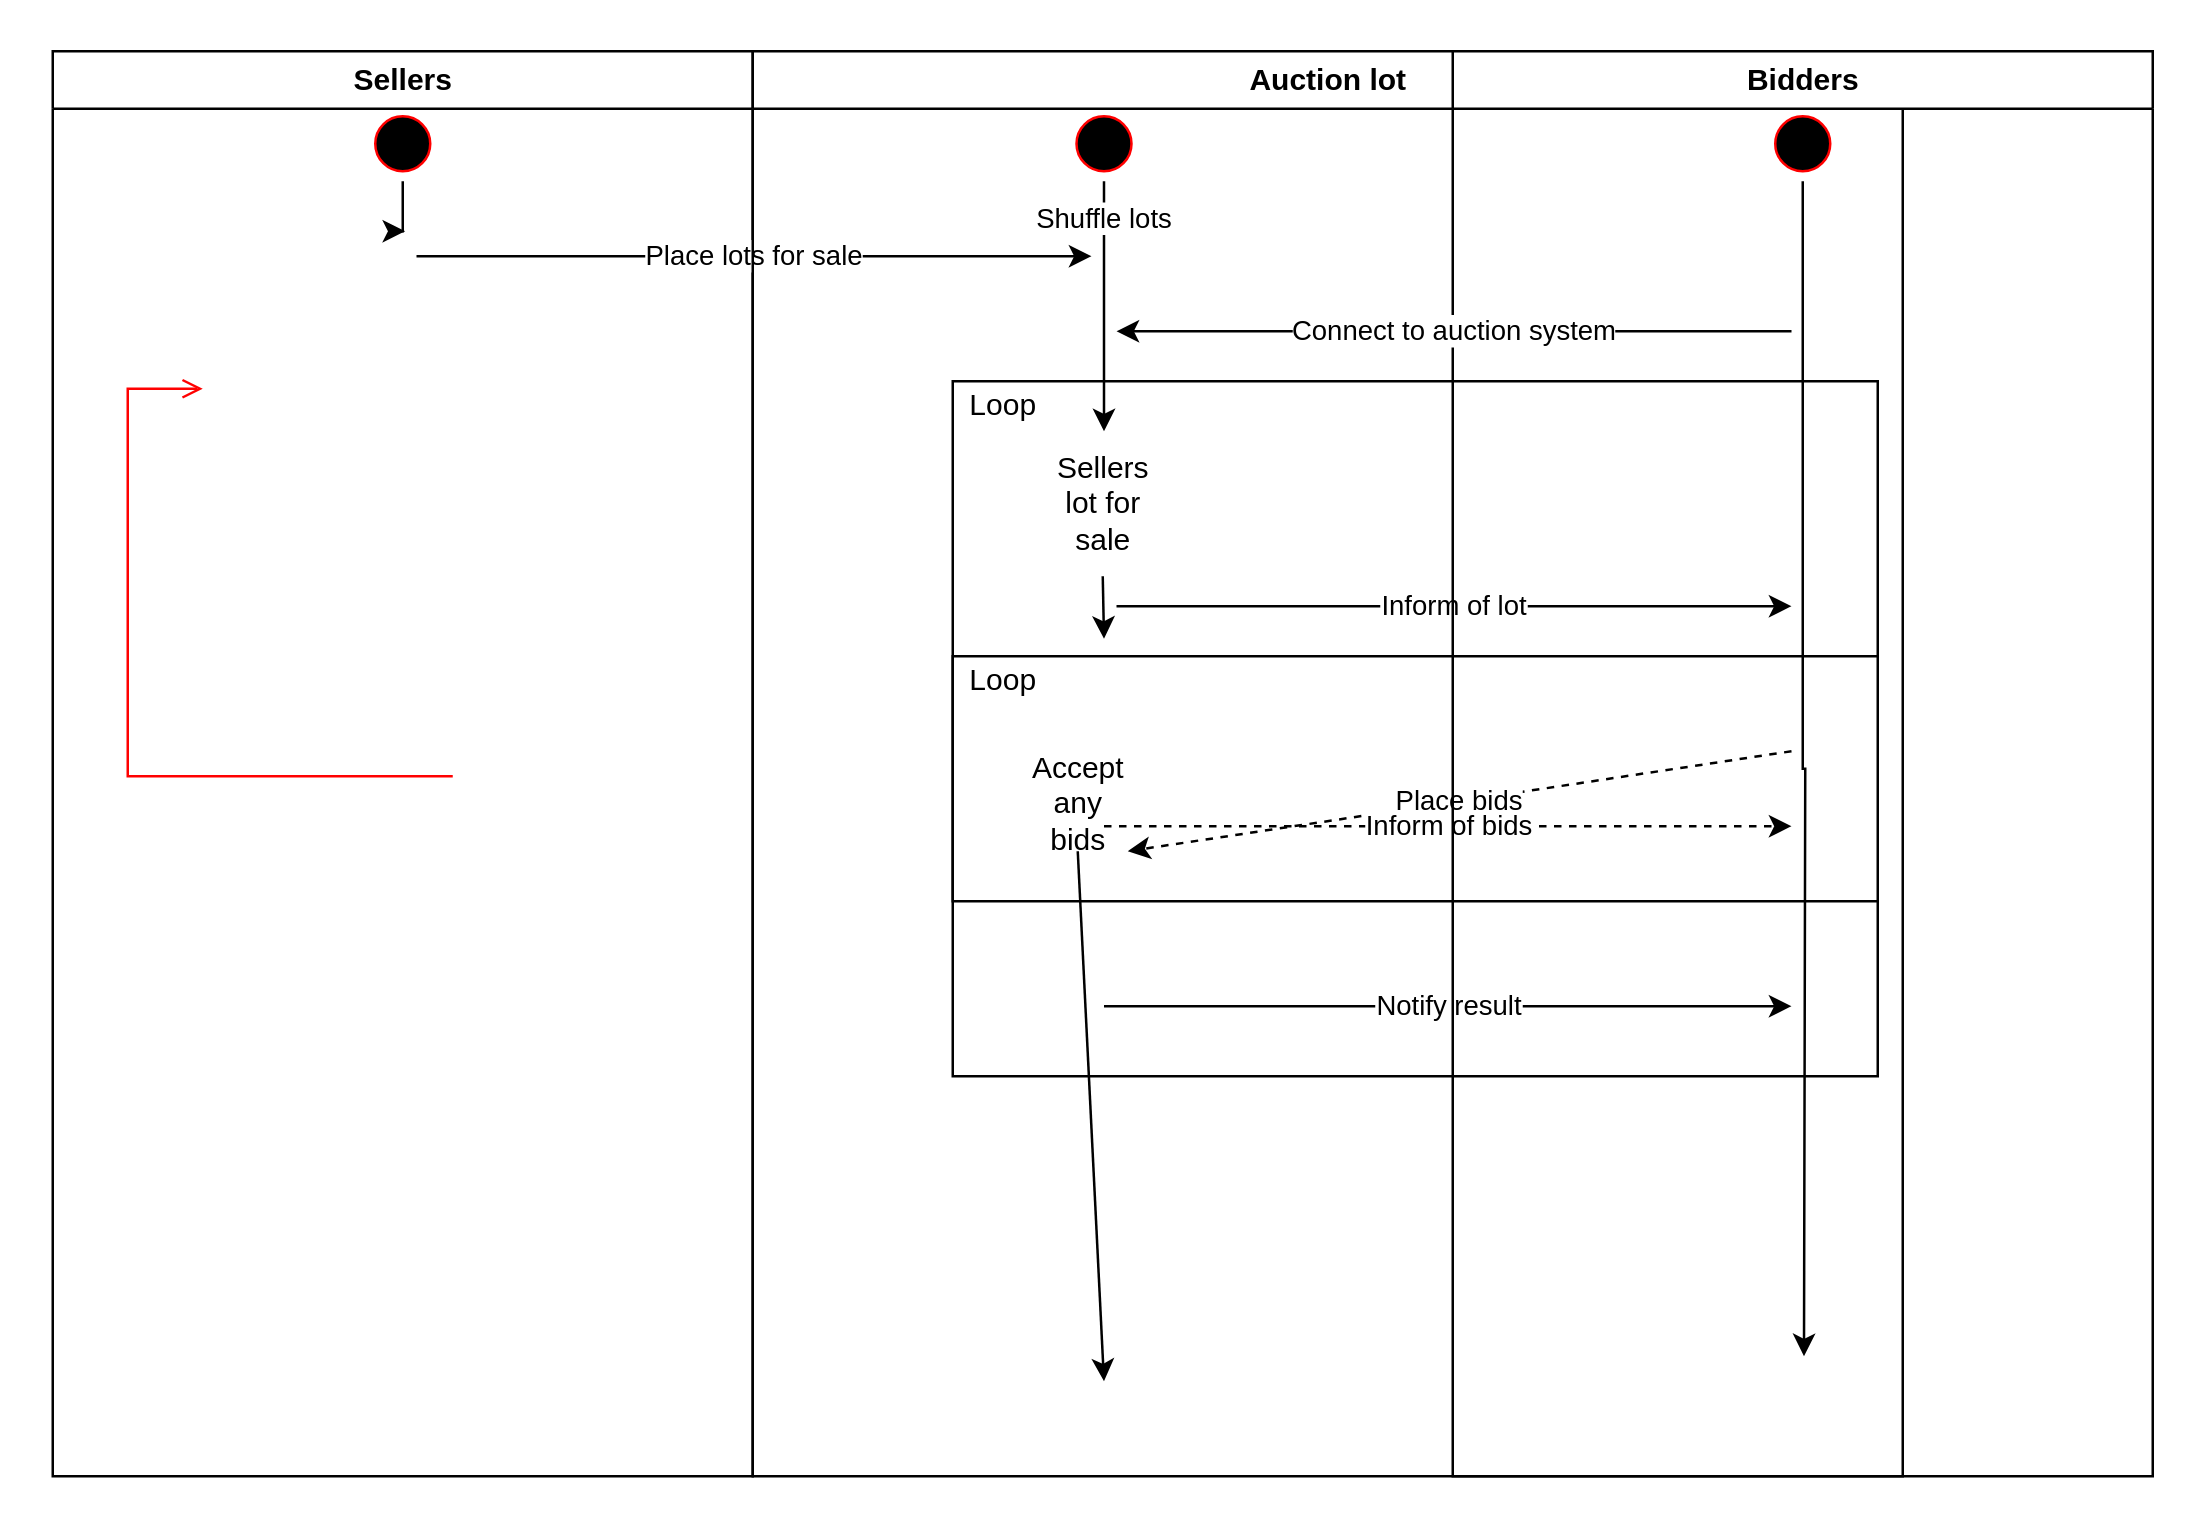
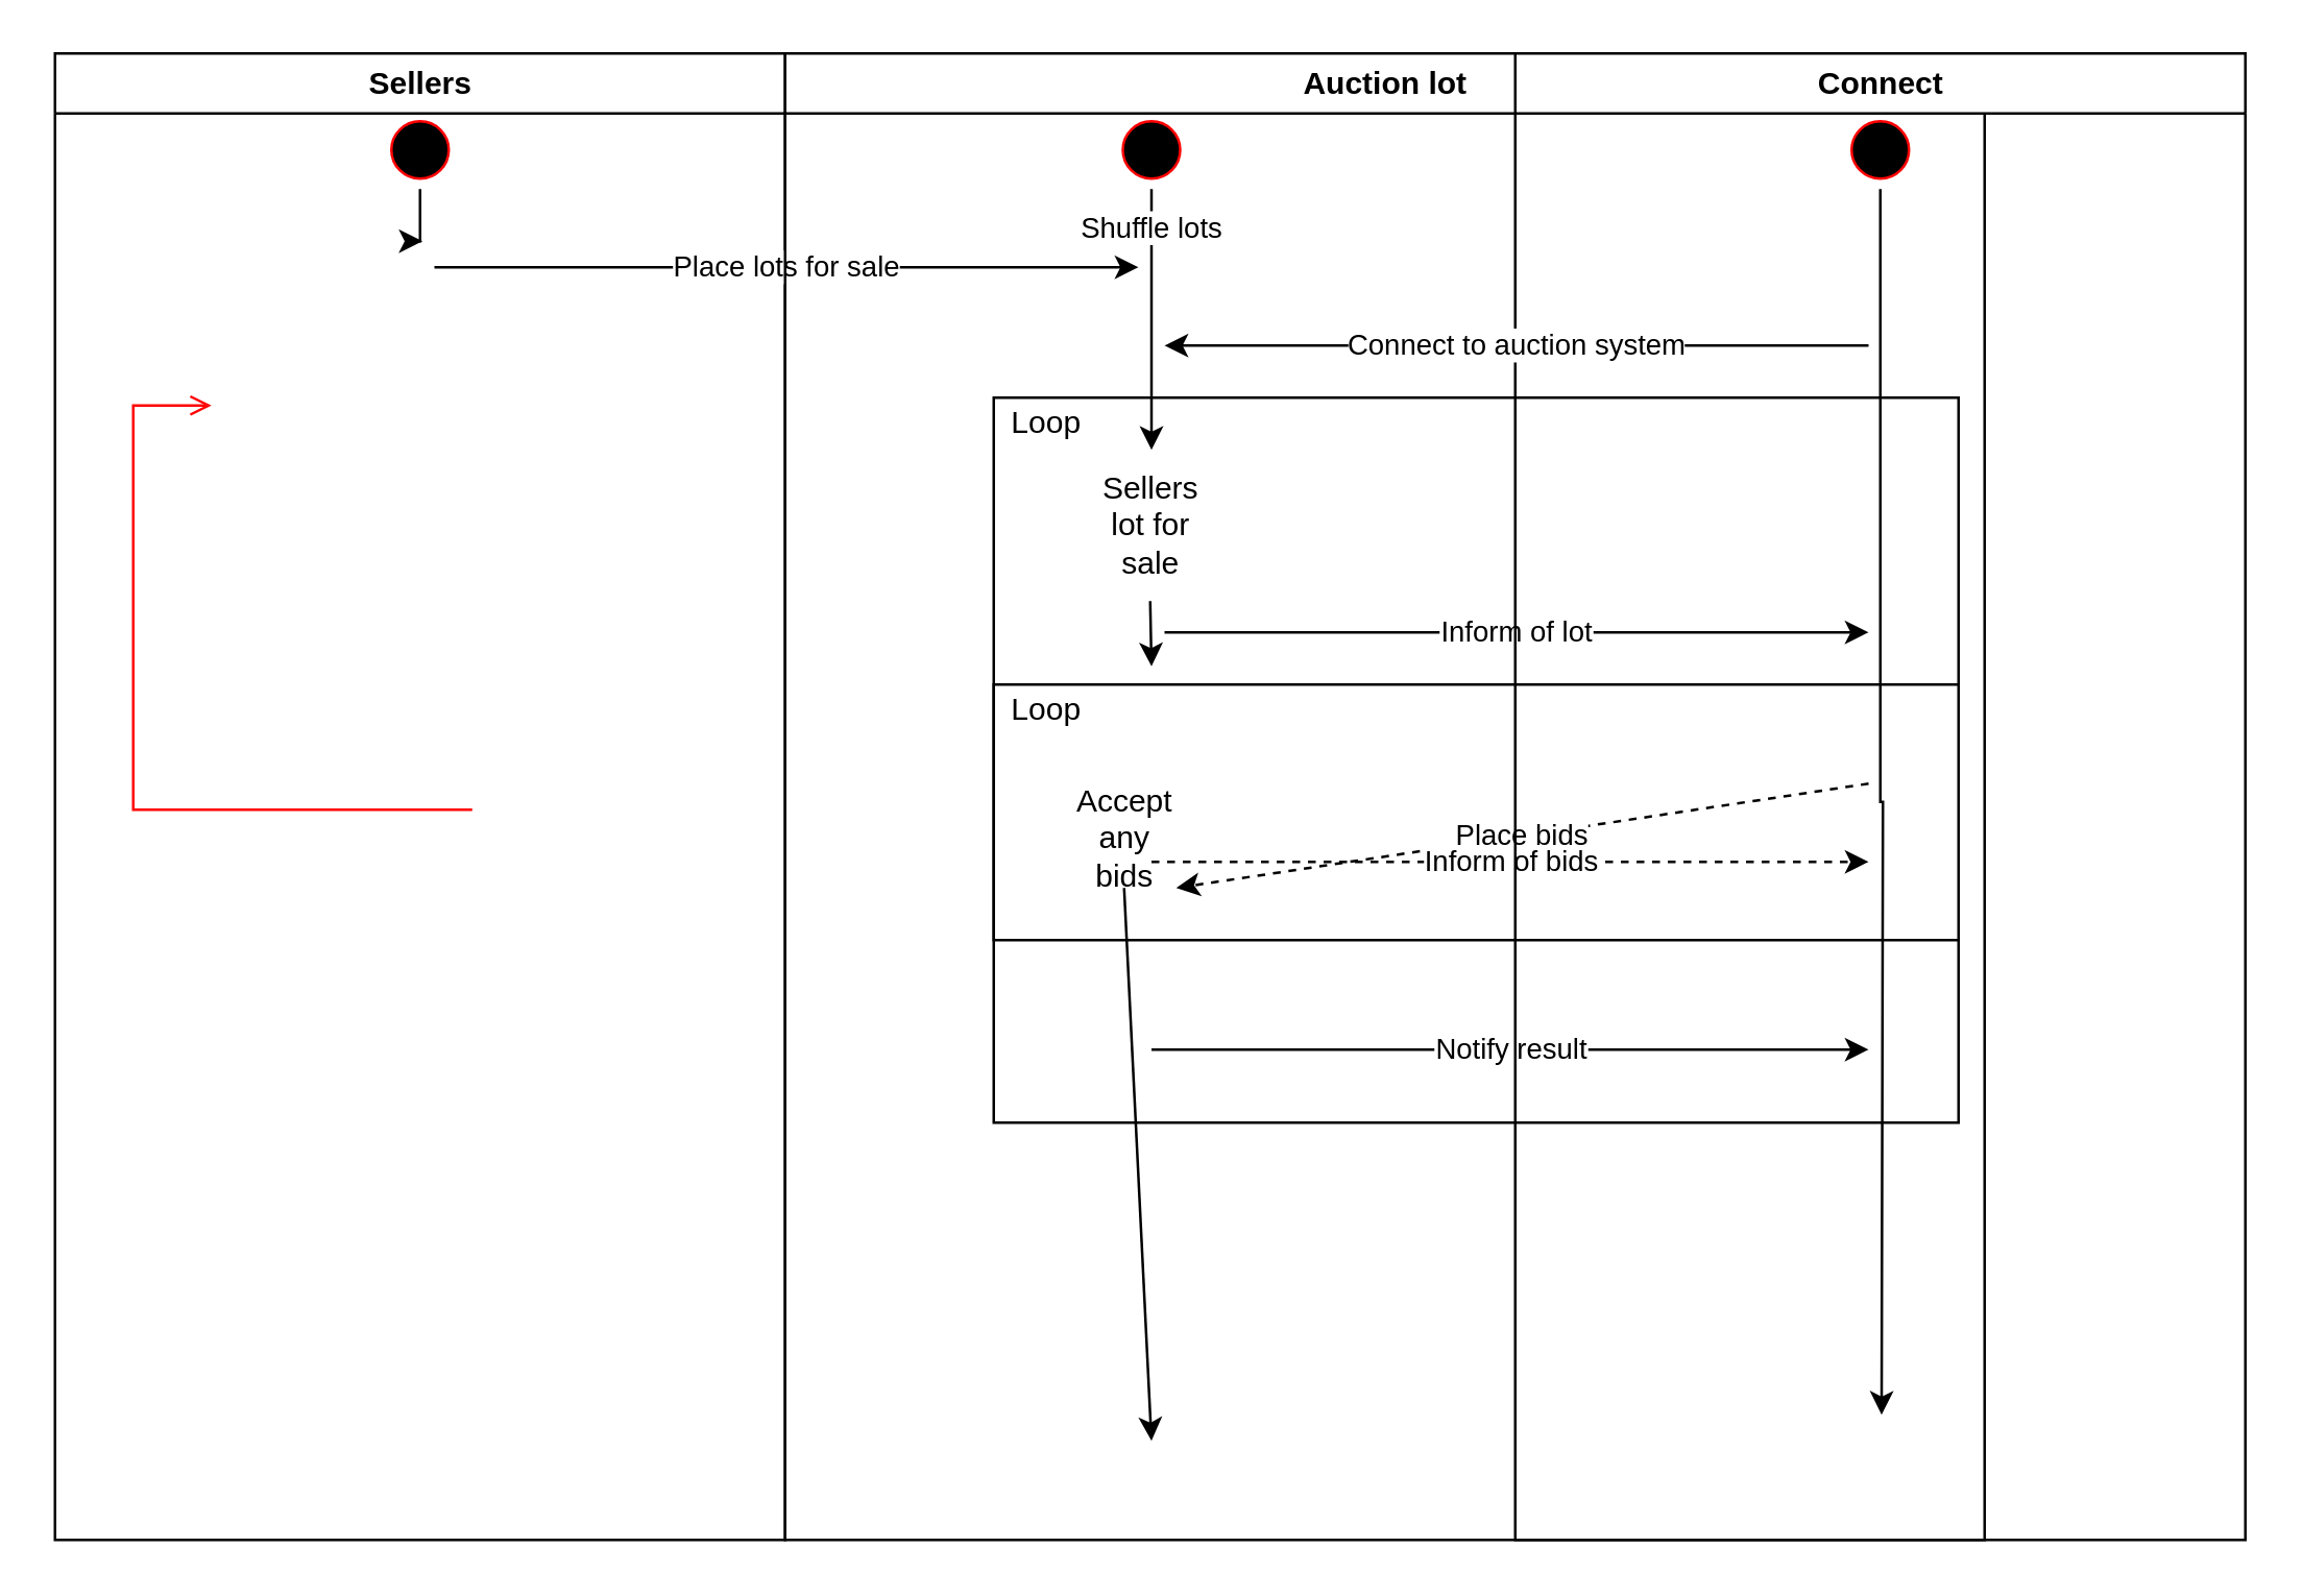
- <mxCell id="20" value="Bidders" style="swimlane;whiteSpace=wrap" parent="1" vertex="1"><mxGeometry x="580.5" y="20" width="280" height="570" as="geometry" /></mxCell>
+ <mxCell id="20" value="Connect" style="swimlane;whiteSpace=wrap" parent="1" vertex="1"><mxGeometry x="580.5" y="20" width="280" height="570" as="geometry" /></mxCell>
